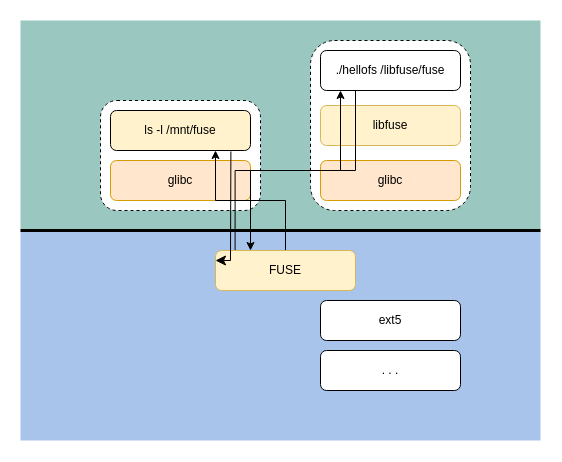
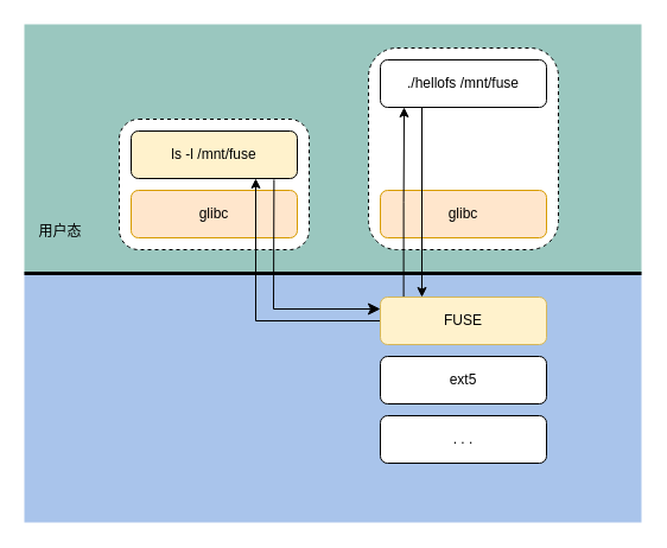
- <mxCell id="12" value="./hellofs /libfuse/fuse" style="rounded=1;whiteSpace=wrap;html=1;" vertex="1" parent="2"><mxGeometry x="300" y="30" width="140" height="40" as="geometry" /></mxCell>
+ <mxCell id="12" value="./hellofs /mnt/fuse" style="rounded=1;whiteSpace=wrap;html=1;" vertex="1" parent="2"><mxGeometry x="300" y="30" width="140" height="40" as="geometry" /></mxCell>
- <mxCell id="11" value="libfuse" style="rounded=1;whiteSpace=wrap;html=1;fillColor=#fff2cc;strokeColor=#d6b656;" vertex="1" parent="2"><mxGeometry x="300" y="85" width="140" height="40" as="geometry" /></mxCell>
+ <mxCell id="20" value="用户态" style="text;html=1;align=center;verticalAlign=middle;resizable=0;points=[];autosize=1;strokeColor=none;fillColor=none;" vertex="1" parent="2"><mxGeometry y="160" width="60" height="30" as="geometry" /></mxCell>
- <mxCell id="15" value="FUSE" style="rounded=1;whiteSpace=wrap;html=1;fillColor=#fff2cc;strokeColor=#d6b656;" vertex="1" parent="2"><mxGeometry x="195" y="230" width="140" height="40" as="geometry" /></mxCell>
+ <mxCell id="15" value="FUSE" style="rounded=1;whiteSpace=wrap;html=1;fillColor=#fff2cc;strokeColor=#d6b656;" vertex="1" parent="2"><mxGeometry x="300" y="230" width="140" height="40" as="geometry" /></mxCell>
